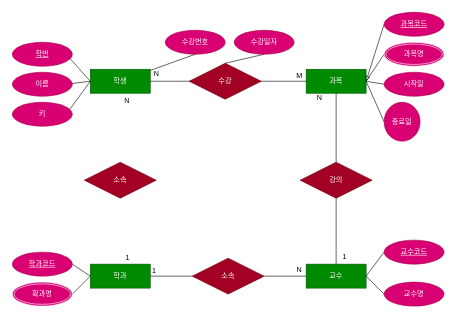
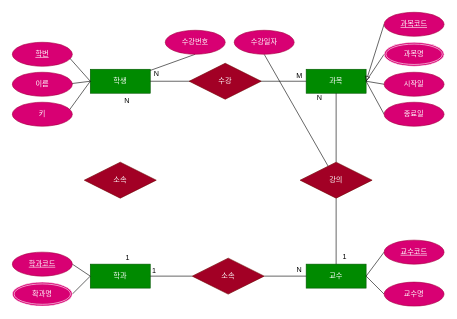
- <mxCell id="40" style="edgeStyle=none;html=1;exitX=0.5;exitY=1;exitDx=0;exitDy=0;entryX=0.5;entryY=0;entryDx=0;entryDy=0;endArrow=none;endFill=0;" edge="1" parent="1" source="41" target="33"><mxGeometry relative="1" as="geometry" /></mxCell>
+ <mxCell id="40" style="edgeStyle=none;html=1;exitX=0.5;exitY=1;exitDx=0;exitDy=0;endArrow=none;endFill=0;" edge="1" parent="1" source="41" target="28"><mxGeometry relative="1" as="geometry" /></mxCell>
- <mxCell id="25" value="종료일" style="ellipse;whiteSpace=wrap;html=1;align=center;fillColor=#d80073;fontColor=#ffffff;strokeColor=#A50040;" vertex="1" parent="1"><mxGeometry x="640" y="170" width="60" height="65" as="geometry" /></mxCell>
+ <mxCell id="25" value="종료일" style="ellipse;whiteSpace=wrap;html=1;align=center;fillColor=#d80073;fontColor=#ffffff;strokeColor=#A50040;" vertex="1" parent="1"><mxGeometry x="640" y="170" width="100" height="40" as="geometry" /></mxCell>
